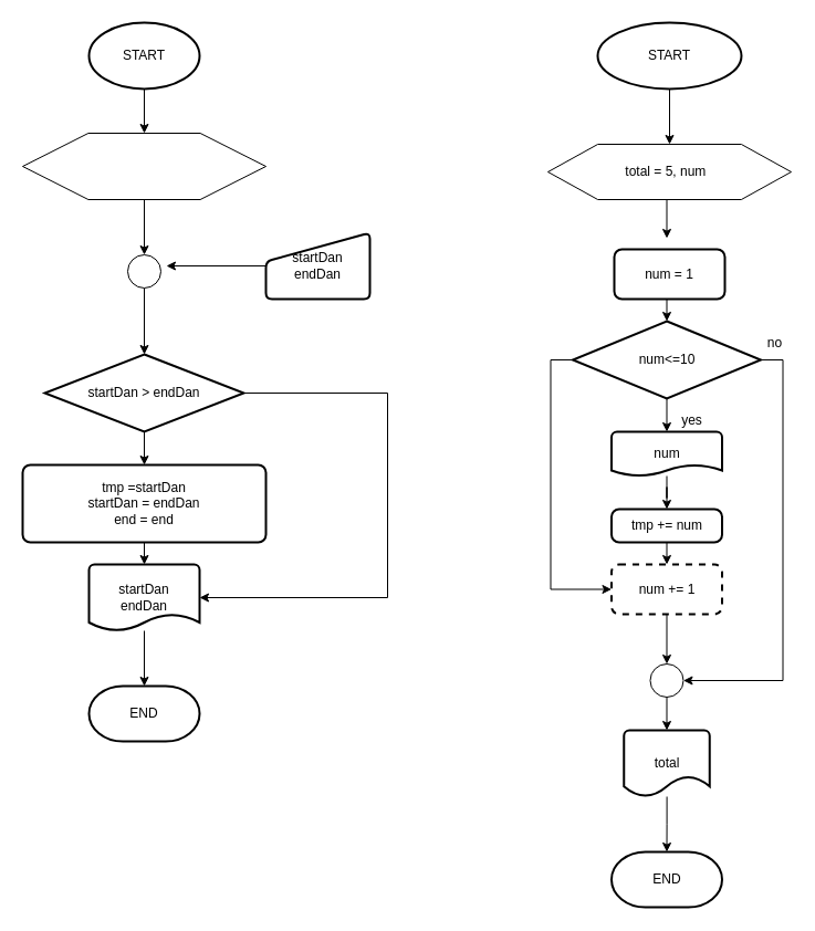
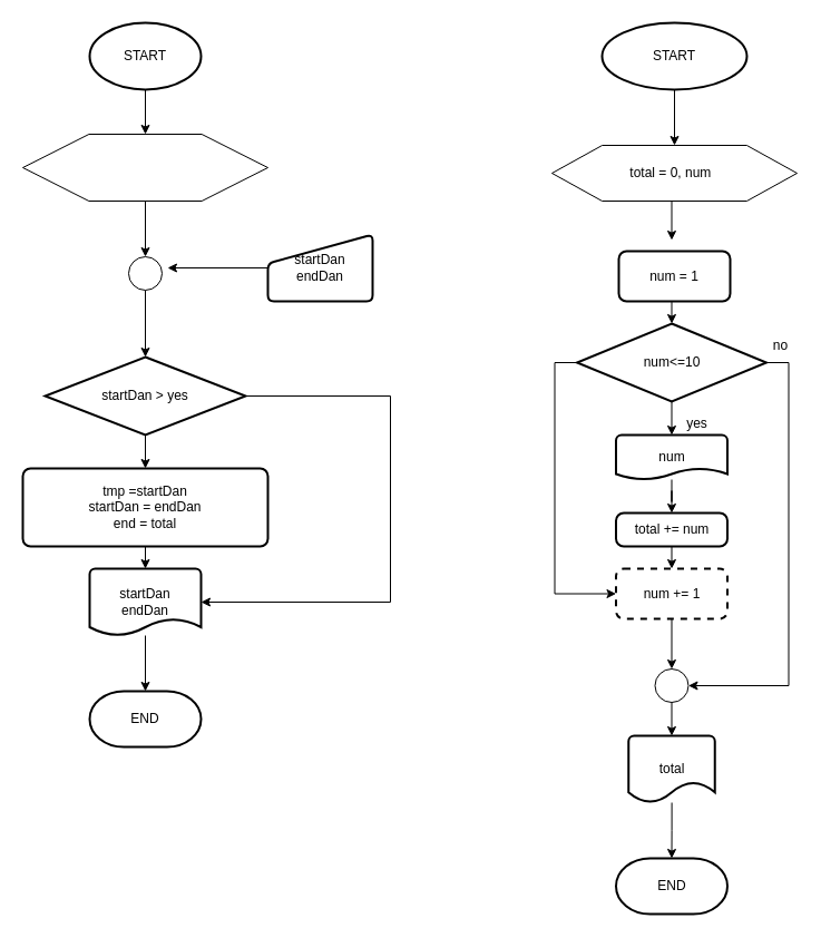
- <mxCell id="28" value="total = 5, num&amp;nbsp;" style="text;html=1;align=center;verticalAlign=middle;resizable=0;points=[];autosize=1;" vertex="1" parent="1"><mxGeometry x="557.5" y="145" width="90" height="20" as="geometry" /></mxCell>
+ <mxCell id="28" value="total = 0, num&amp;nbsp;" style="text;html=1;align=center;verticalAlign=middle;resizable=0;points=[];autosize=1;" vertex="1" parent="1"><mxGeometry x="557.5" y="145" width="90" height="20" as="geometry" /></mxCell>
- <mxCell id="12" value="startDan &amp;gt; endDan" style="strokeWidth=2;html=1;shape=mxgraph.flowchart.decision;whiteSpace=wrap;" vertex="1" parent="1"><mxGeometry x="40" y="320" width="180" height="70" as="geometry" /></mxCell>
+ <mxCell id="12" value="startDan &amp;gt; yes" style="strokeWidth=2;html=1;shape=mxgraph.flowchart.decision;whiteSpace=wrap;" vertex="1" parent="1"><mxGeometry x="40" y="320" width="180" height="70" as="geometry" /></mxCell>
- <mxCell id="14" value="tmp =startDan&lt;br&gt;startDan = endDan&lt;br&gt;end = end" style="rounded=1;whiteSpace=wrap;html=1;absoluteArcSize=1;arcSize=14;strokeWidth=2;" vertex="1" parent="1"><mxGeometry x="20" y="420" width="220" height="70" as="geometry" /></mxCell>
+ <mxCell id="14" value="tmp =startDan&lt;br&gt;startDan = endDan&lt;br&gt;end = total" style="rounded=1;whiteSpace=wrap;html=1;absoluteArcSize=1;arcSize=14;strokeWidth=2;" vertex="1" parent="1"><mxGeometry x="20" y="420" width="220" height="70" as="geometry" /></mxCell>
- <mxCell id="40" value="tmp += num" style="rounded=1;whiteSpace=wrap;html=1;absoluteArcSize=1;arcSize=14;strokeWidth=2;" vertex="1" parent="1"><mxGeometry x="552.5" y="460" width="100" height="30" as="geometry" /></mxCell>
+ <mxCell id="40" value="total += num" style="rounded=1;whiteSpace=wrap;html=1;absoluteArcSize=1;arcSize=14;strokeWidth=2;" vertex="1" parent="1"><mxGeometry x="552.5" y="460" width="100" height="30" as="geometry" /></mxCell>
